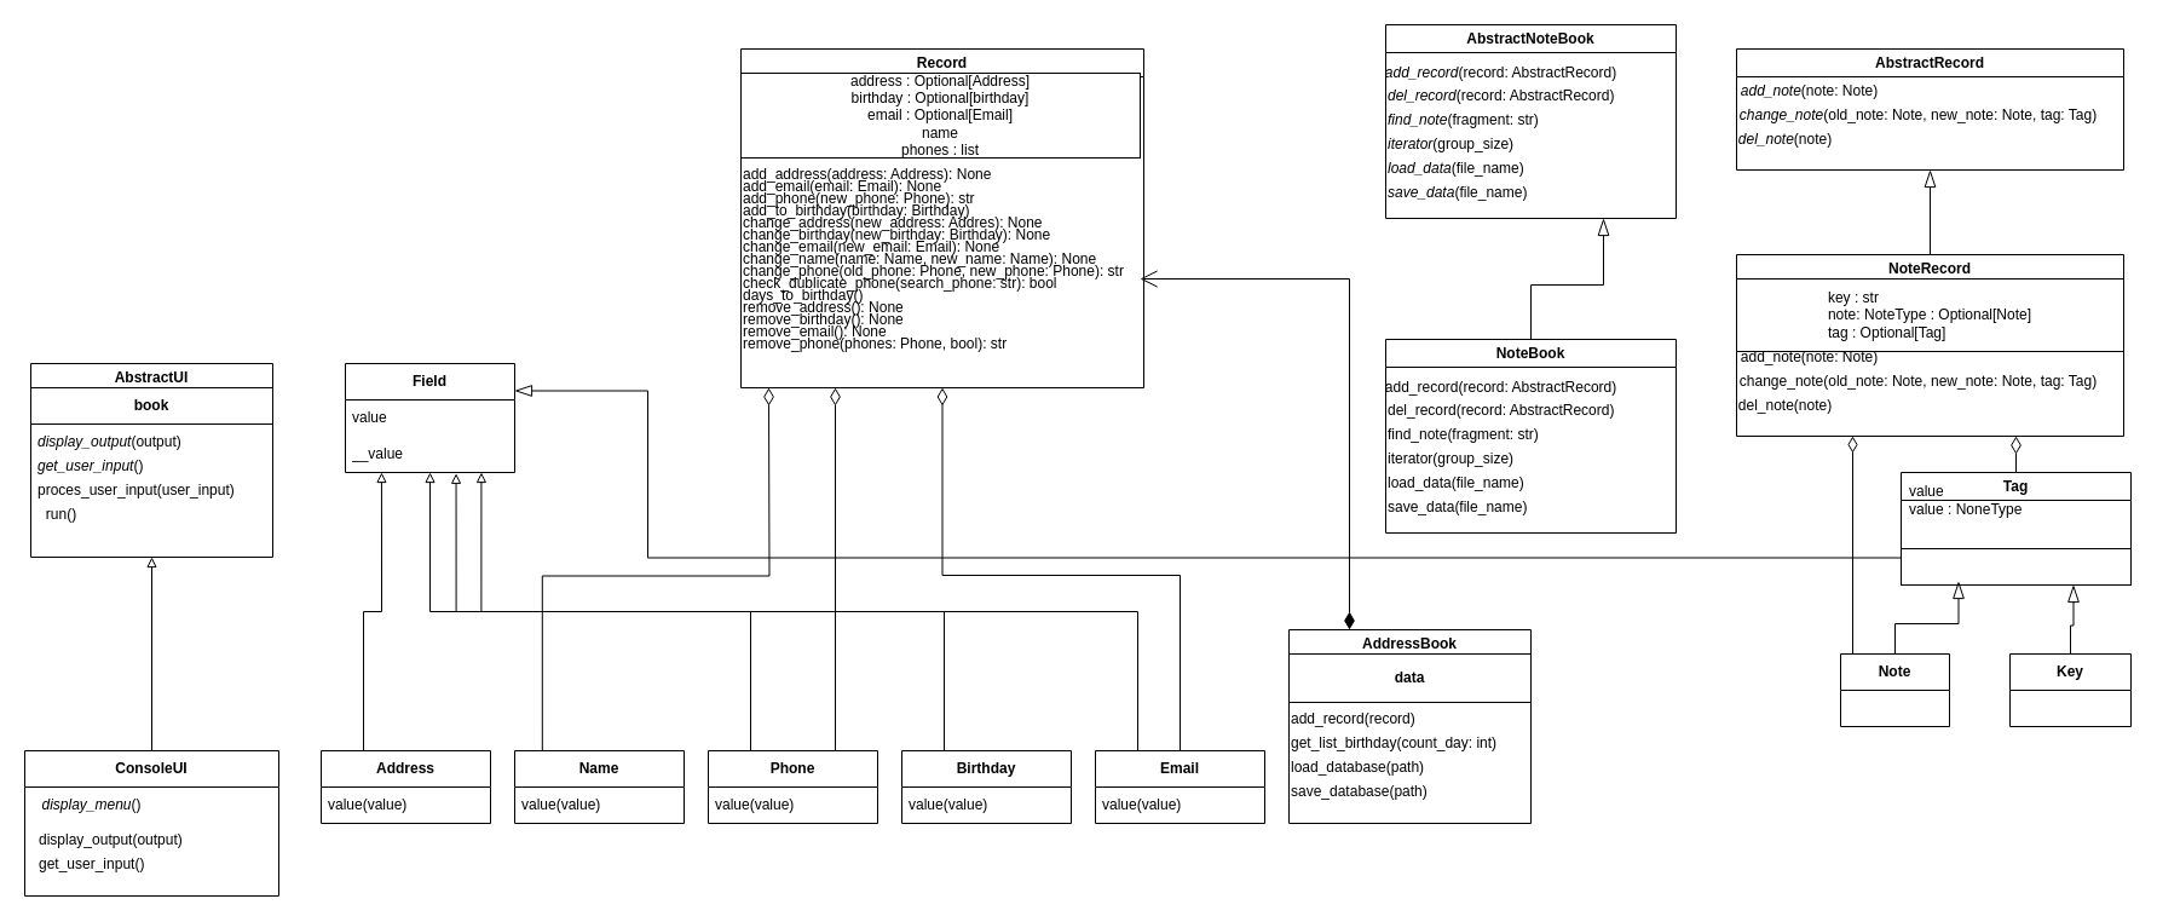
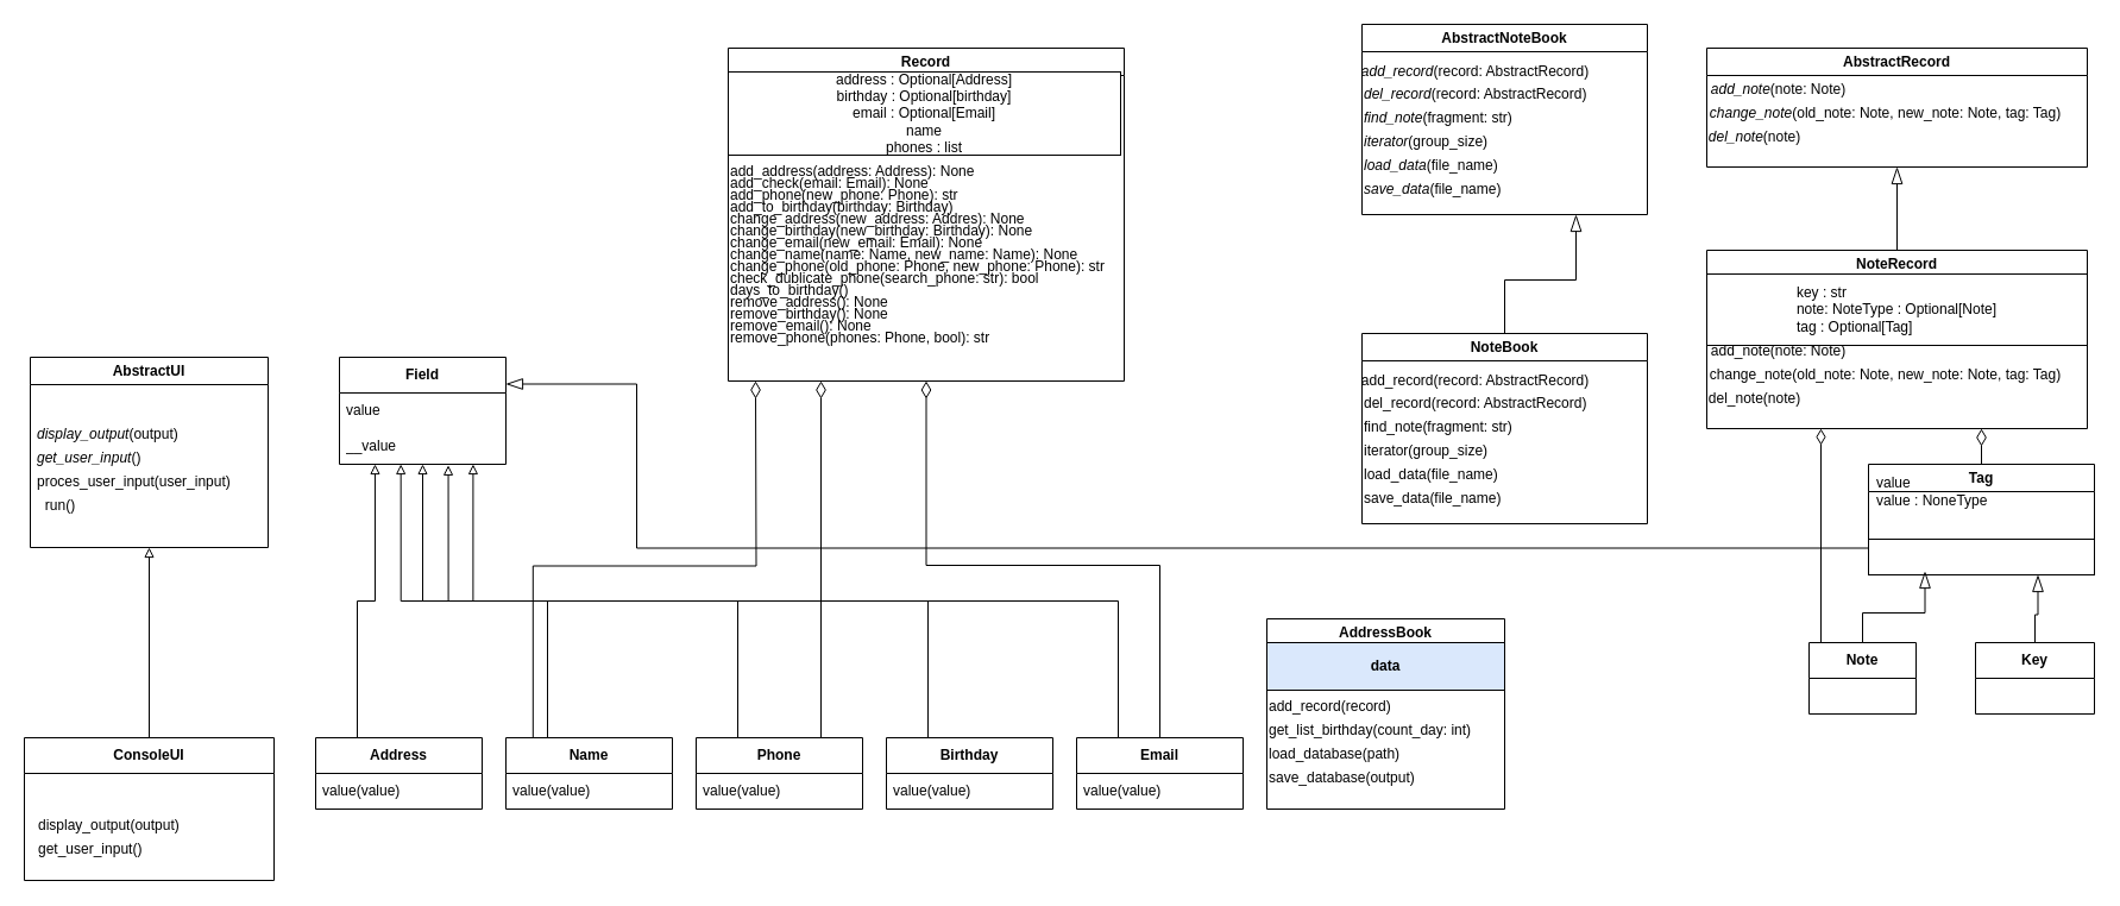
- <mxCell id="37" value="add_email(email: Email): None" style="text;whiteSpace=wrap;html=1;" vertex="1" parent="34"><mxGeometry y="100" width="250" height="40" as="geometry" /></mxCell>
+ <mxCell id="37" value="add_check(email: Email): None" style="text;whiteSpace=wrap;html=1;" vertex="1" parent="34"><mxGeometry y="100" width="250" height="40" as="geometry" /></mxCell>
- <mxCell id="51" style="edgeStyle=orthogonalEdgeStyle;rounded=0;orthogonalLoop=1;jettySize=auto;html=1;exitX=0.25;exitY=0;exitDx=0;exitDy=0;entryX=1;entryY=0.25;entryDx=0;entryDy=0;endArrow=open;endFill=0;startArrow=diamondThin;startFill=1;endSize=12;sourcePerimeterSpacing=0;startSize=12;" edge="1" parent="1" source="52" target="45"><mxGeometry relative="1" as="geometry" /></mxCell>
- <mxCell id="4" value="&lt;b&gt;book&lt;/b&gt;" style="rounded=0;whiteSpace=wrap;html=1;" vertex="1" parent="3"><mxGeometry y="20" width="200" height="30" as="geometry" /></mxCell>
+ <mxCell id="20" style="edgeStyle=orthogonalEdgeStyle;rounded=0;orthogonalLoop=1;jettySize=auto;html=1;exitX=0.25;exitY=0;exitDx=0;exitDy=0;entryX=0.369;entryY=1;entryDx=0;entryDy=0;entryPerimeter=0;endArrow=block;endFill=0;" edge="1" parent="1" source="21" target="15"><mxGeometry relative="1" as="geometry" /></mxCell>
- <mxCell id="53" value="&lt;b&gt;data&lt;/b&gt;" style="rounded=0;whiteSpace=wrap;html=1;" vertex="1" parent="52"><mxGeometry y="20" width="200" height="40" as="geometry" /></mxCell>
+ <mxCell id="53" value="&lt;b&gt;data&lt;/b&gt;" style="rounded=0;whiteSpace=wrap;html=1;fillColor=#dae8fc;" vertex="1" parent="52"><mxGeometry y="20" width="200" height="40" as="geometry" /></mxCell>
- <mxCell id="57" value="save_database(path)" style="text;whiteSpace=wrap;html=1;" vertex="1" parent="52"><mxGeometry y="120" width="170" height="40" as="geometry" /></mxCell>
+ <mxCell id="57" value="save_database(output)" style="text;whiteSpace=wrap;html=1;" vertex="1" parent="52"><mxGeometry y="120" width="170" height="40" as="geometry" /></mxCell>
- <mxCell id="10" value="&lt;i&gt;display_menu&lt;/i&gt;()" style="text;html=1;align=center;verticalAlign=middle;resizable=0;points=[];autosize=1;strokeColor=none;fillColor=none;" vertex="1" parent="9"><mxGeometry y="30" width="110" height="30" as="geometry" /></mxCell>
